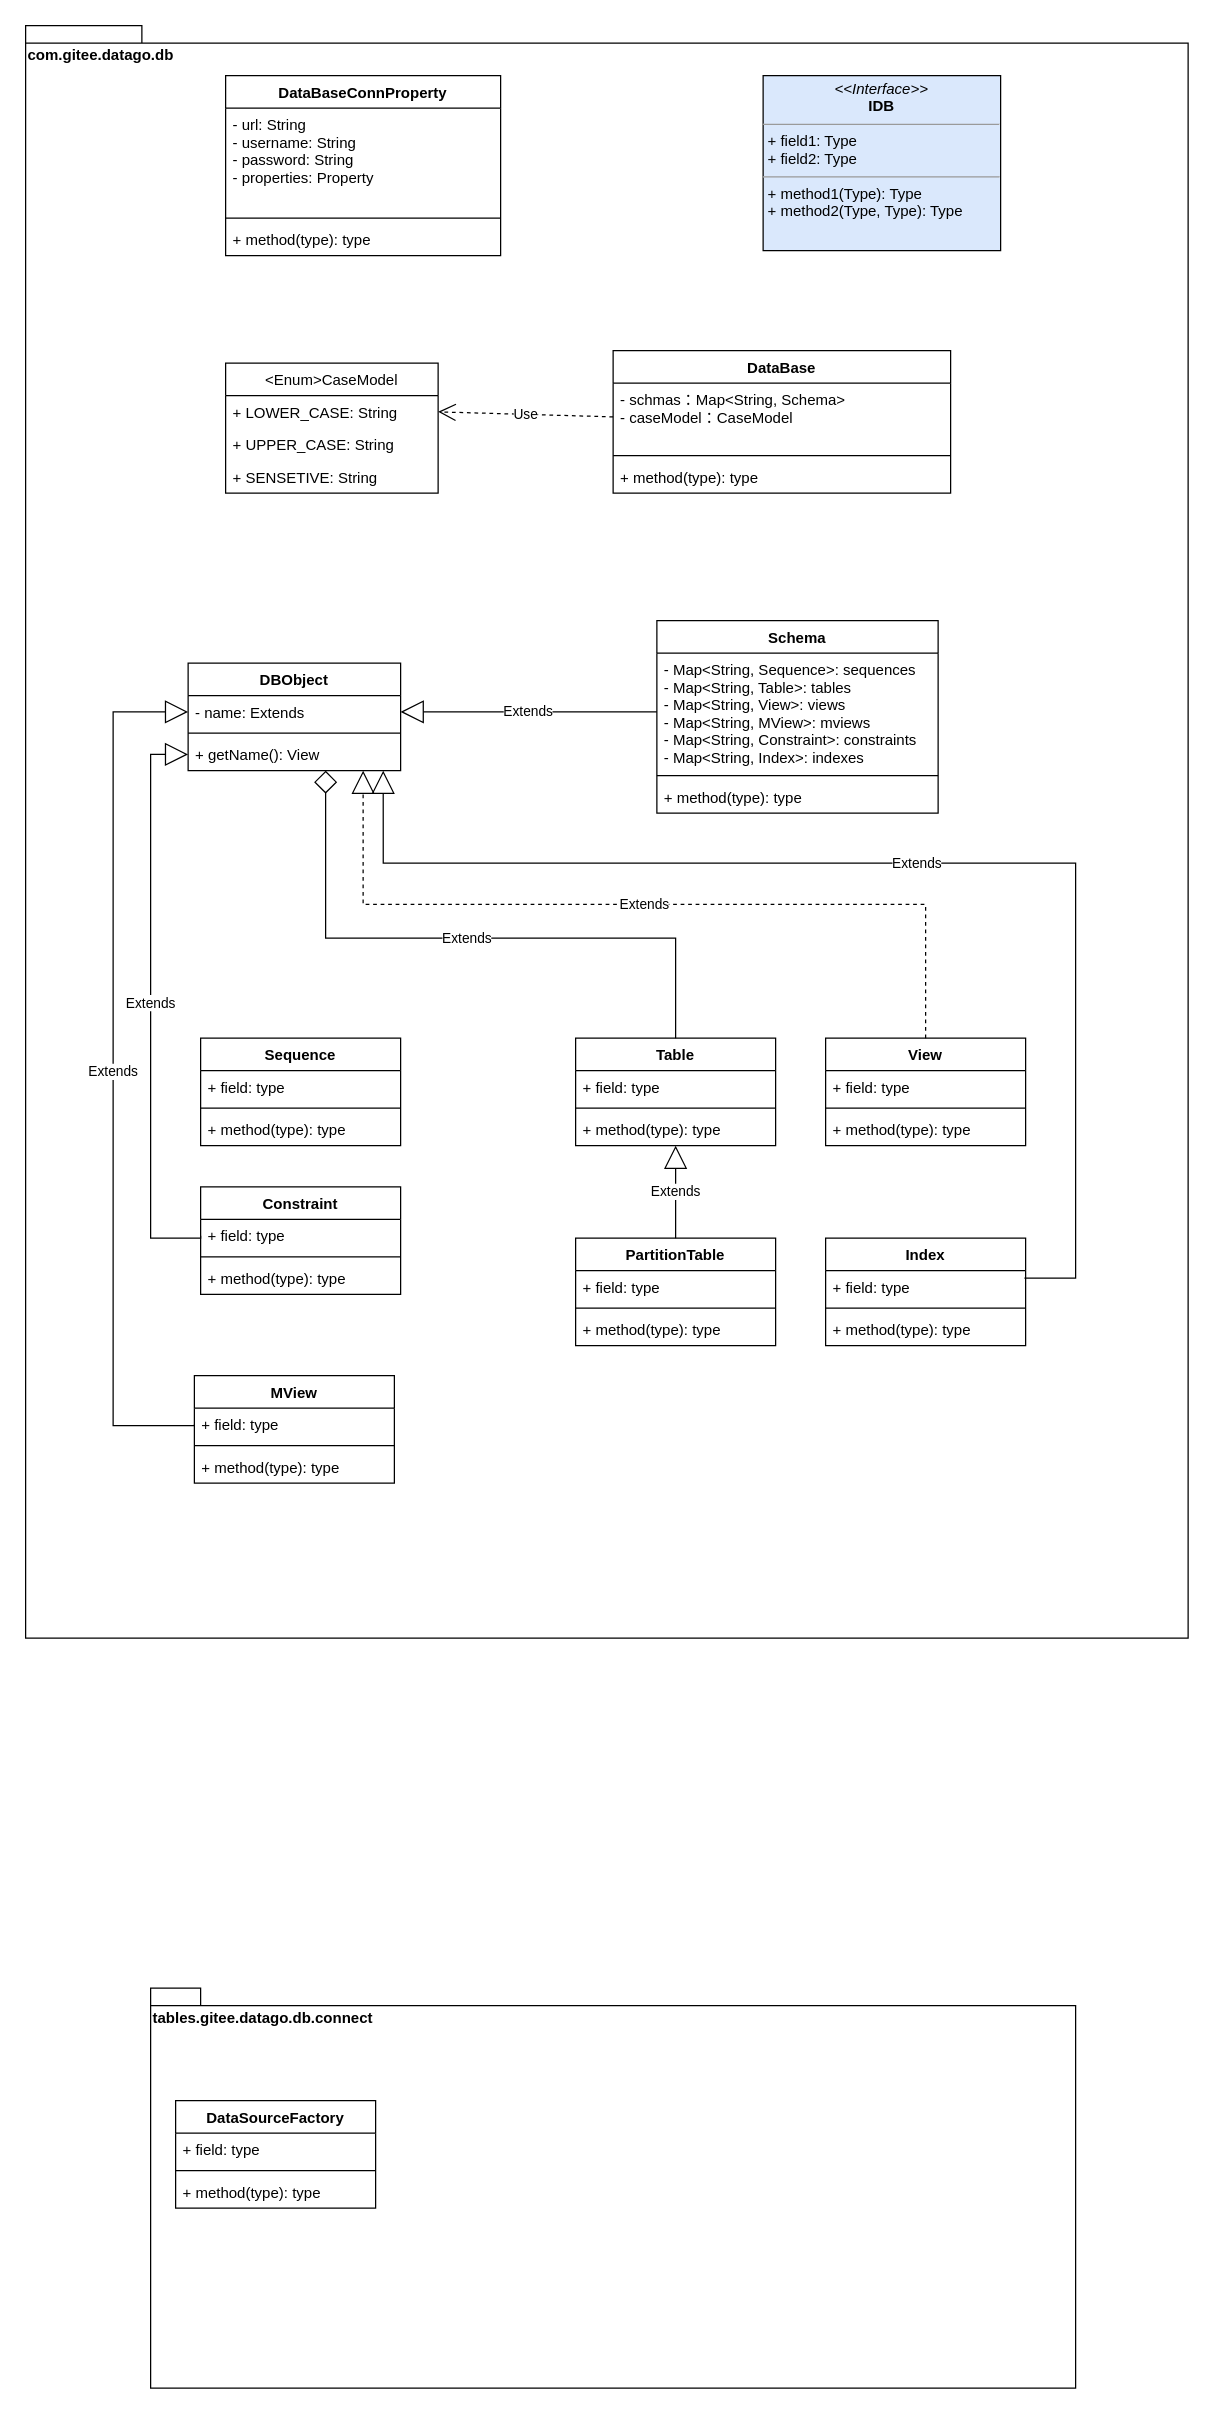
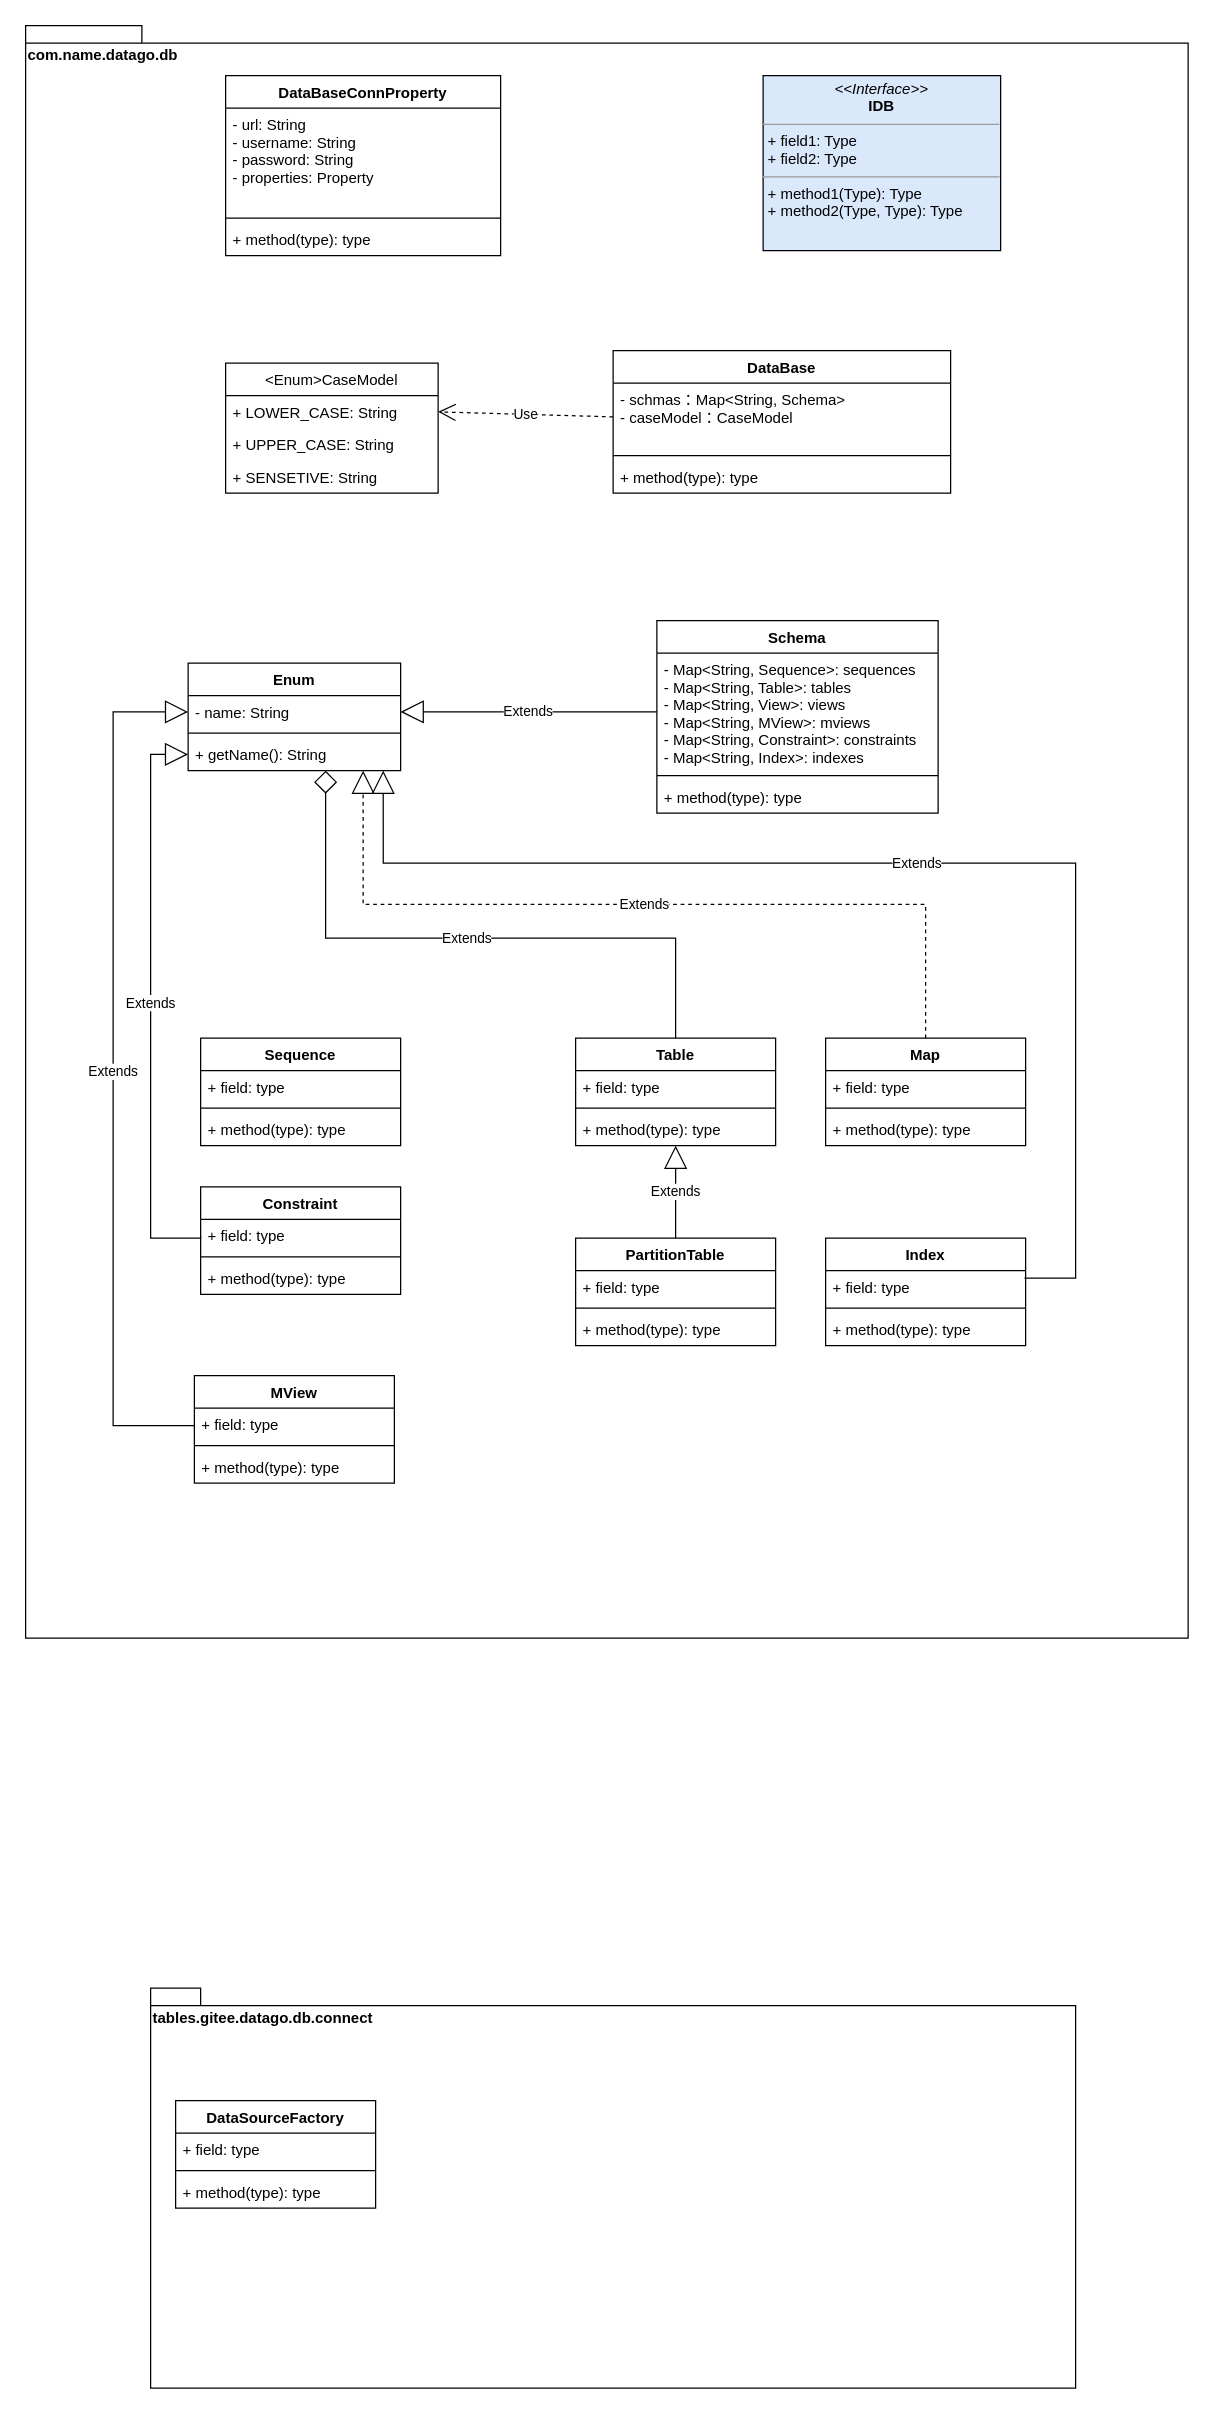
- <mxCell id="2" value="com.gitee.datago.db" style="shape=folder;fontStyle=1;spacingTop=10;tabWidth=40;tabHeight=14;tabPosition=left;html=1;verticalAlign=top;align=left;" vertex="1" parent="1"><mxGeometry x="20" y="20" width="930" height="1290" as="geometry" /></mxCell>
+ <mxCell id="2" value="com.name.datago.db" style="shape=folder;fontStyle=1;spacingTop=10;tabWidth=40;tabHeight=14;tabPosition=left;html=1;verticalAlign=top;align=left;" vertex="1" parent="1"><mxGeometry x="20" y="20" width="930" height="1290" as="geometry" /></mxCell>
- <mxCell id="55" value="DBObject" style="swimlane;fontStyle=1;align=center;verticalAlign=top;childLayout=stackLayout;horizontal=1;startSize=26;horizontalStack=0;resizeParent=1;resizeParentMax=0;resizeLast=0;collapsible=1;marginBottom=0;" vertex="1" parent="1"><mxGeometry x="150" y="530" width="170" height="86" as="geometry" /></mxCell>
+ <mxCell id="55" value="Enum" style="swimlane;fontStyle=1;align=center;verticalAlign=top;childLayout=stackLayout;horizontal=1;startSize=26;horizontalStack=0;resizeParent=1;resizeParentMax=0;resizeLast=0;collapsible=1;marginBottom=0;" vertex="1" parent="1"><mxGeometry x="150" y="530" width="170" height="86" as="geometry" /></mxCell>
- <mxCell id="56" value="- name: Extends" style="text;strokeColor=none;fillColor=none;align=left;verticalAlign=top;spacingLeft=4;spacingRight=4;overflow=hidden;rotatable=0;points=[[0,0.5],[1,0.5]];portConstraint=eastwest;" vertex="1" parent="55"><mxGeometry y="26" width="170" height="26" as="geometry" /></mxCell>
+ <mxCell id="56" value="- name: String" style="text;strokeColor=none;fillColor=none;align=left;verticalAlign=top;spacingLeft=4;spacingRight=4;overflow=hidden;rotatable=0;points=[[0,0.5],[1,0.5]];portConstraint=eastwest;" vertex="1" parent="55"><mxGeometry y="26" width="170" height="26" as="geometry" /></mxCell>
- <mxCell id="58" value="+ getName(): View" style="text;strokeColor=none;fillColor=none;align=left;verticalAlign=top;spacingLeft=4;spacingRight=4;overflow=hidden;rotatable=0;points=[[0,0.5],[1,0.5]];portConstraint=eastwest;" vertex="1" parent="55"><mxGeometry y="60" width="170" height="26" as="geometry" /></mxCell>
+ <mxCell id="58" value="+ getName(): String" style="text;strokeColor=none;fillColor=none;align=left;verticalAlign=top;spacingLeft=4;spacingRight=4;overflow=hidden;rotatable=0;points=[[0,0.5],[1,0.5]];portConstraint=eastwest;" vertex="1" parent="55"><mxGeometry y="60" width="170" height="26" as="geometry" /></mxCell>
- <mxCell id="34" value="View" style="swimlane;fontStyle=1;align=center;verticalAlign=top;childLayout=stackLayout;horizontal=1;startSize=26;horizontalStack=0;resizeParent=1;resizeParentMax=0;resizeLast=0;collapsible=1;marginBottom=0;" vertex="1" parent="1"><mxGeometry x="660" y="830" width="160" height="86" as="geometry" /></mxCell>
+ <mxCell id="34" value="Map" style="swimlane;fontStyle=1;align=center;verticalAlign=top;childLayout=stackLayout;horizontal=1;startSize=26;horizontalStack=0;resizeParent=1;resizeParentMax=0;resizeLast=0;collapsible=1;marginBottom=0;" vertex="1" parent="1"><mxGeometry x="660" y="830" width="160" height="86" as="geometry" /></mxCell>
